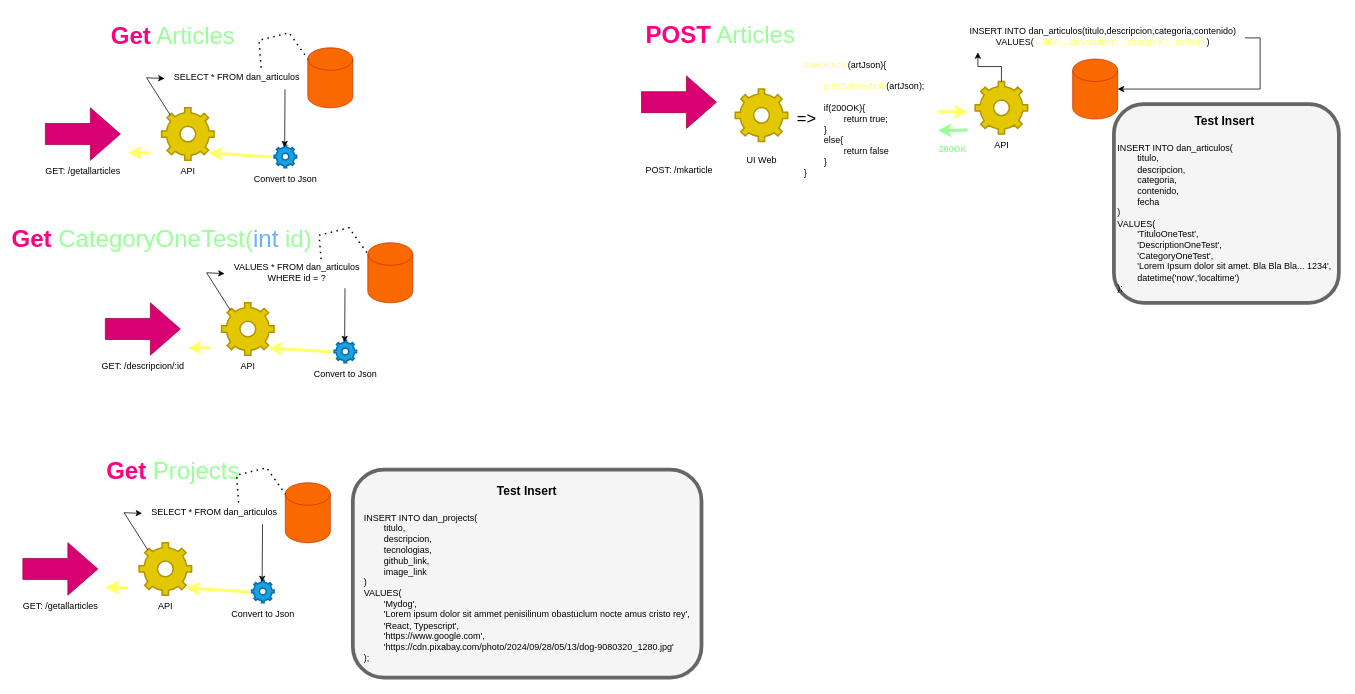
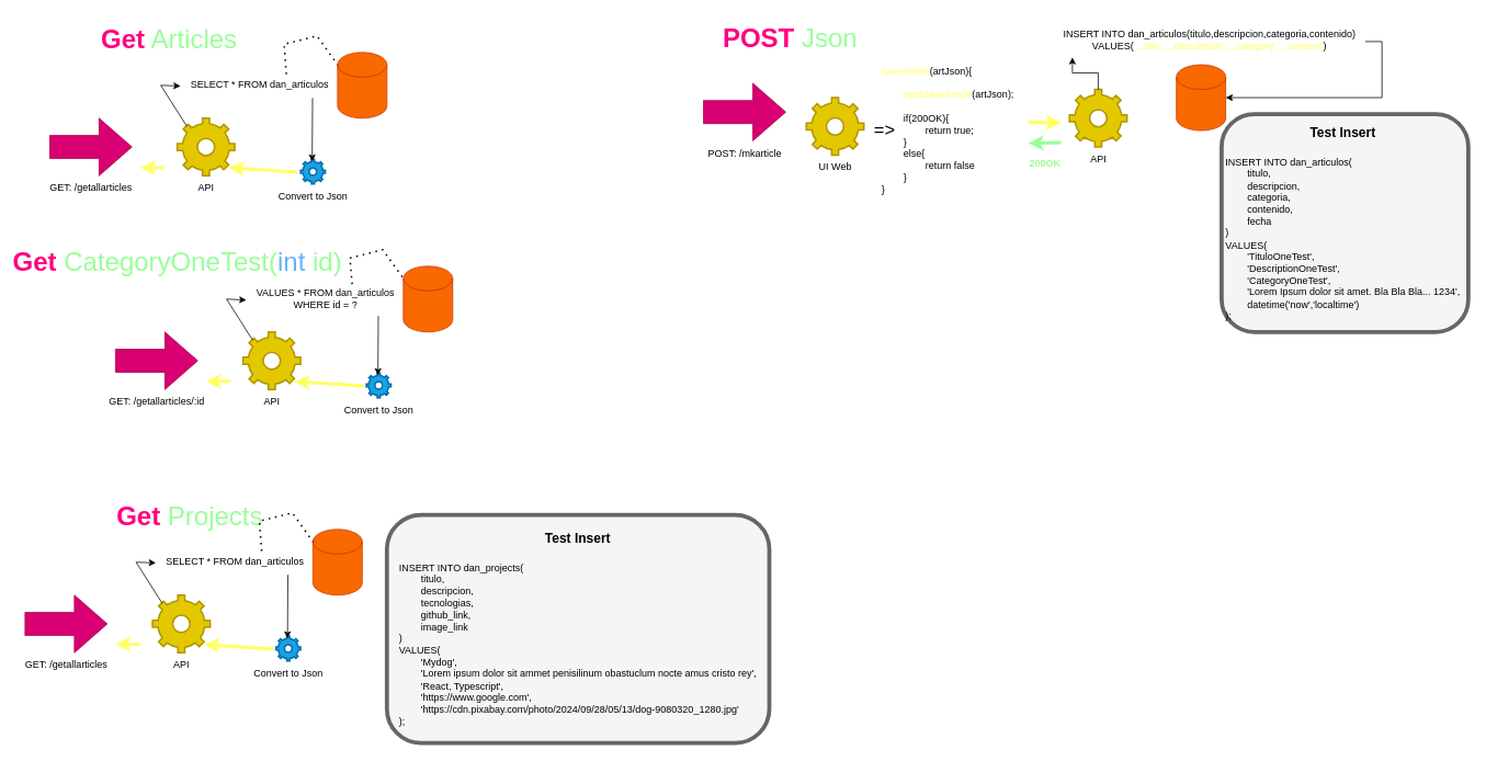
- <mxCell id="30" value="&lt;b&gt;&lt;font color=&quot;#ff0080&quot;&gt;POST&lt;/font&gt;&lt;/b&gt; Articles" style="text;html=1;align=center;verticalAlign=middle;resizable=0;points=[];autosize=1;strokeColor=none;fillColor=none;fontSize=32;fontColor=#99FF99;" parent="1" vertex="1"><mxGeometry x="850" y="20.5" width="220" height="50" as="geometry" /></mxCell>
+ <mxCell id="30" value="&lt;b&gt;&lt;font color=&quot;#ff0080&quot;&gt;POST&lt;/font&gt;&lt;/b&gt; Json" style="text;html=1;align=center;verticalAlign=middle;resizable=0;points=[];autosize=1;strokeColor=none;fillColor=none;fontSize=32;fontColor=#99FF99;" parent="1" vertex="1"><mxGeometry x="850" y="20.5" width="220" height="50" as="geometry" /></mxCell>
- <mxCell id="2" value="&lt;b&gt;&lt;font color=&quot;#ff0080&quot;&gt;Get&lt;/font&gt;&lt;/b&gt; Articles" style="text;html=1;align=center;verticalAlign=middle;resizable=0;points=[];autosize=1;strokeColor=none;fillColor=none;fontSize=32;fontColor=#99FF99;" parent="1" vertex="1"><mxGeometry x="135" y="23" width="190" height="50" as="geometry" /></mxCell>
+ <mxCell id="2" value="&lt;b&gt;&lt;font color=&quot;#ff0080&quot;&gt;Get&lt;/font&gt;&lt;/b&gt; Articles" style="text;html=1;align=center;verticalAlign=middle;resizable=0;points=[];autosize=1;strokeColor=none;fillColor=none;fontSize=32;fontColor=#99FF99;" parent="1" vertex="1"><mxGeometry x="110" y="23" width="190" height="50" as="geometry" /></mxCell>
- <mxCell id="34" value="UI Web" style="text;html=1;align=center;verticalAlign=middle;resizable=0;points=[];autosize=1;strokeColor=none;fillColor=none;" parent="1" vertex="1"><mxGeometry x="985" y="198" width="60" height="30" as="geometry" /></mxCell>
+ <mxCell id="34" value="UI Web" style="text;html=1;align=center;verticalAlign=middle;resizable=0;points=[];autosize=1;strokeColor=none;fillColor=none;" parent="1" vertex="1"><mxGeometry x="985" y="188" width="60" height="30" as="geometry" /></mxCell>
- <mxCell id="32" value="POST: /mkarticle" style="text;align=center;verticalAlign=middle;resizable=0;points=[];autosize=1;strokeColor=none;fillColor=none;html=1;fontFamily=Helvetica;" parent="1" vertex="1"><mxGeometry x="850" y="210.5" width="110" height="30" as="geometry" /></mxCell>
+ <mxCell id="32" value="POST: /mkarticle" style="text;align=center;verticalAlign=middle;resizable=0;points=[];autosize=1;strokeColor=none;fillColor=none;html=1;fontFamily=Helvetica;" parent="1" vertex="1"><mxGeometry x="850" y="170.5" width="110" height="30" as="geometry" /></mxCell>
- <mxCell id="18" value="GET: /descripcion/:id" style="text;html=1;align=center;verticalAlign=middle;resizable=0;points=[];autosize=1;strokeColor=none;fillColor=none;" parent="1" vertex="1"><mxGeometry x="120" y="473" width="140" height="30" as="geometry" /></mxCell>
+ <mxCell id="18" value="GET: /getallarticles/:id" style="text;html=1;align=center;verticalAlign=middle;resizable=0;points=[];autosize=1;strokeColor=none;fillColor=none;" parent="1" vertex="1"><mxGeometry x="120" y="473" width="140" height="30" as="geometry" /></mxCell>
